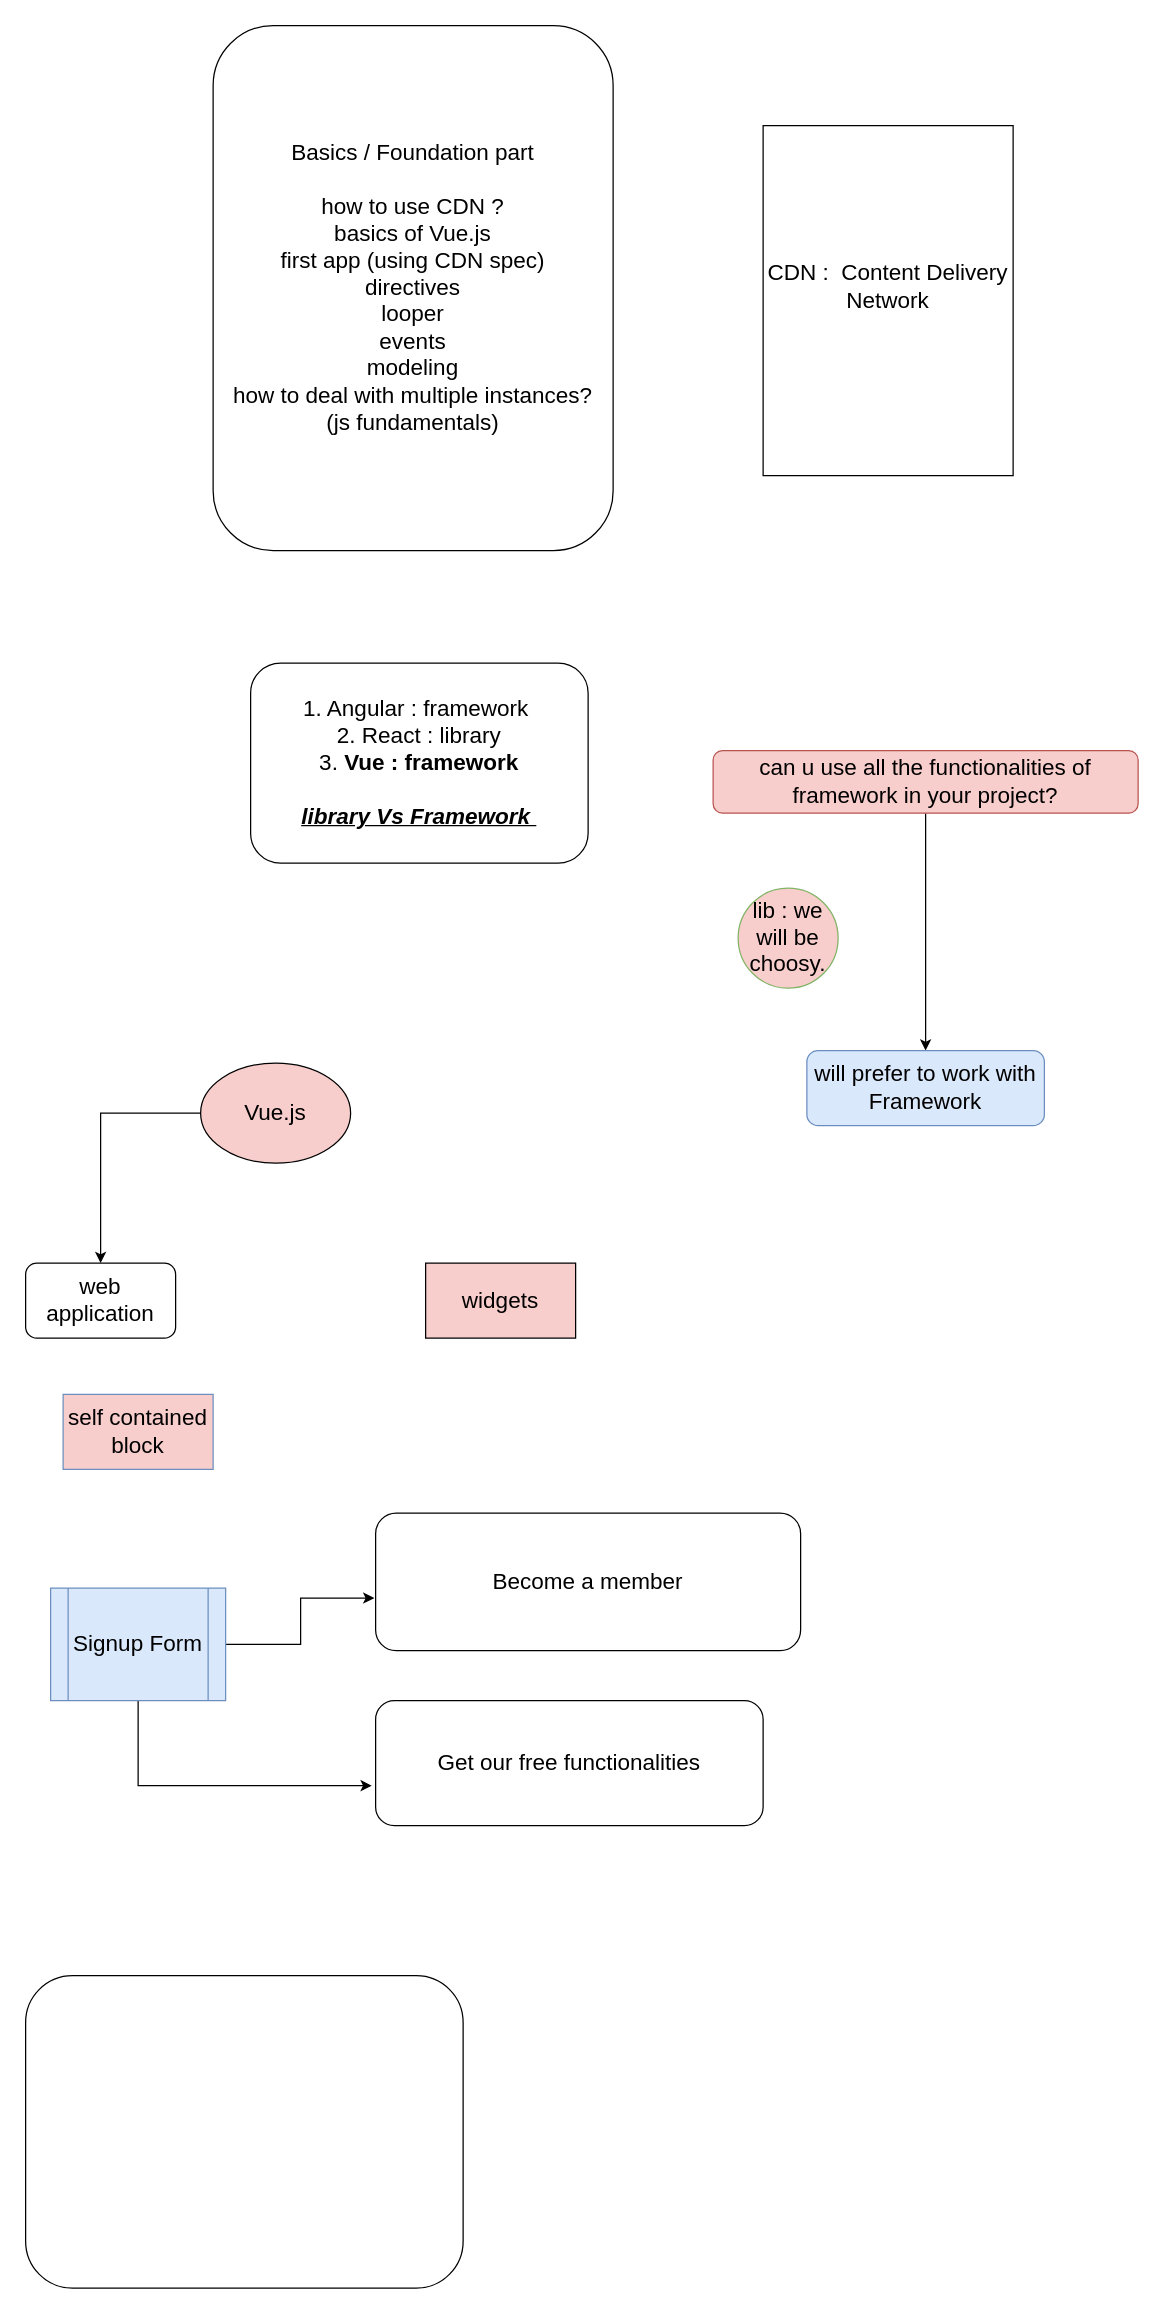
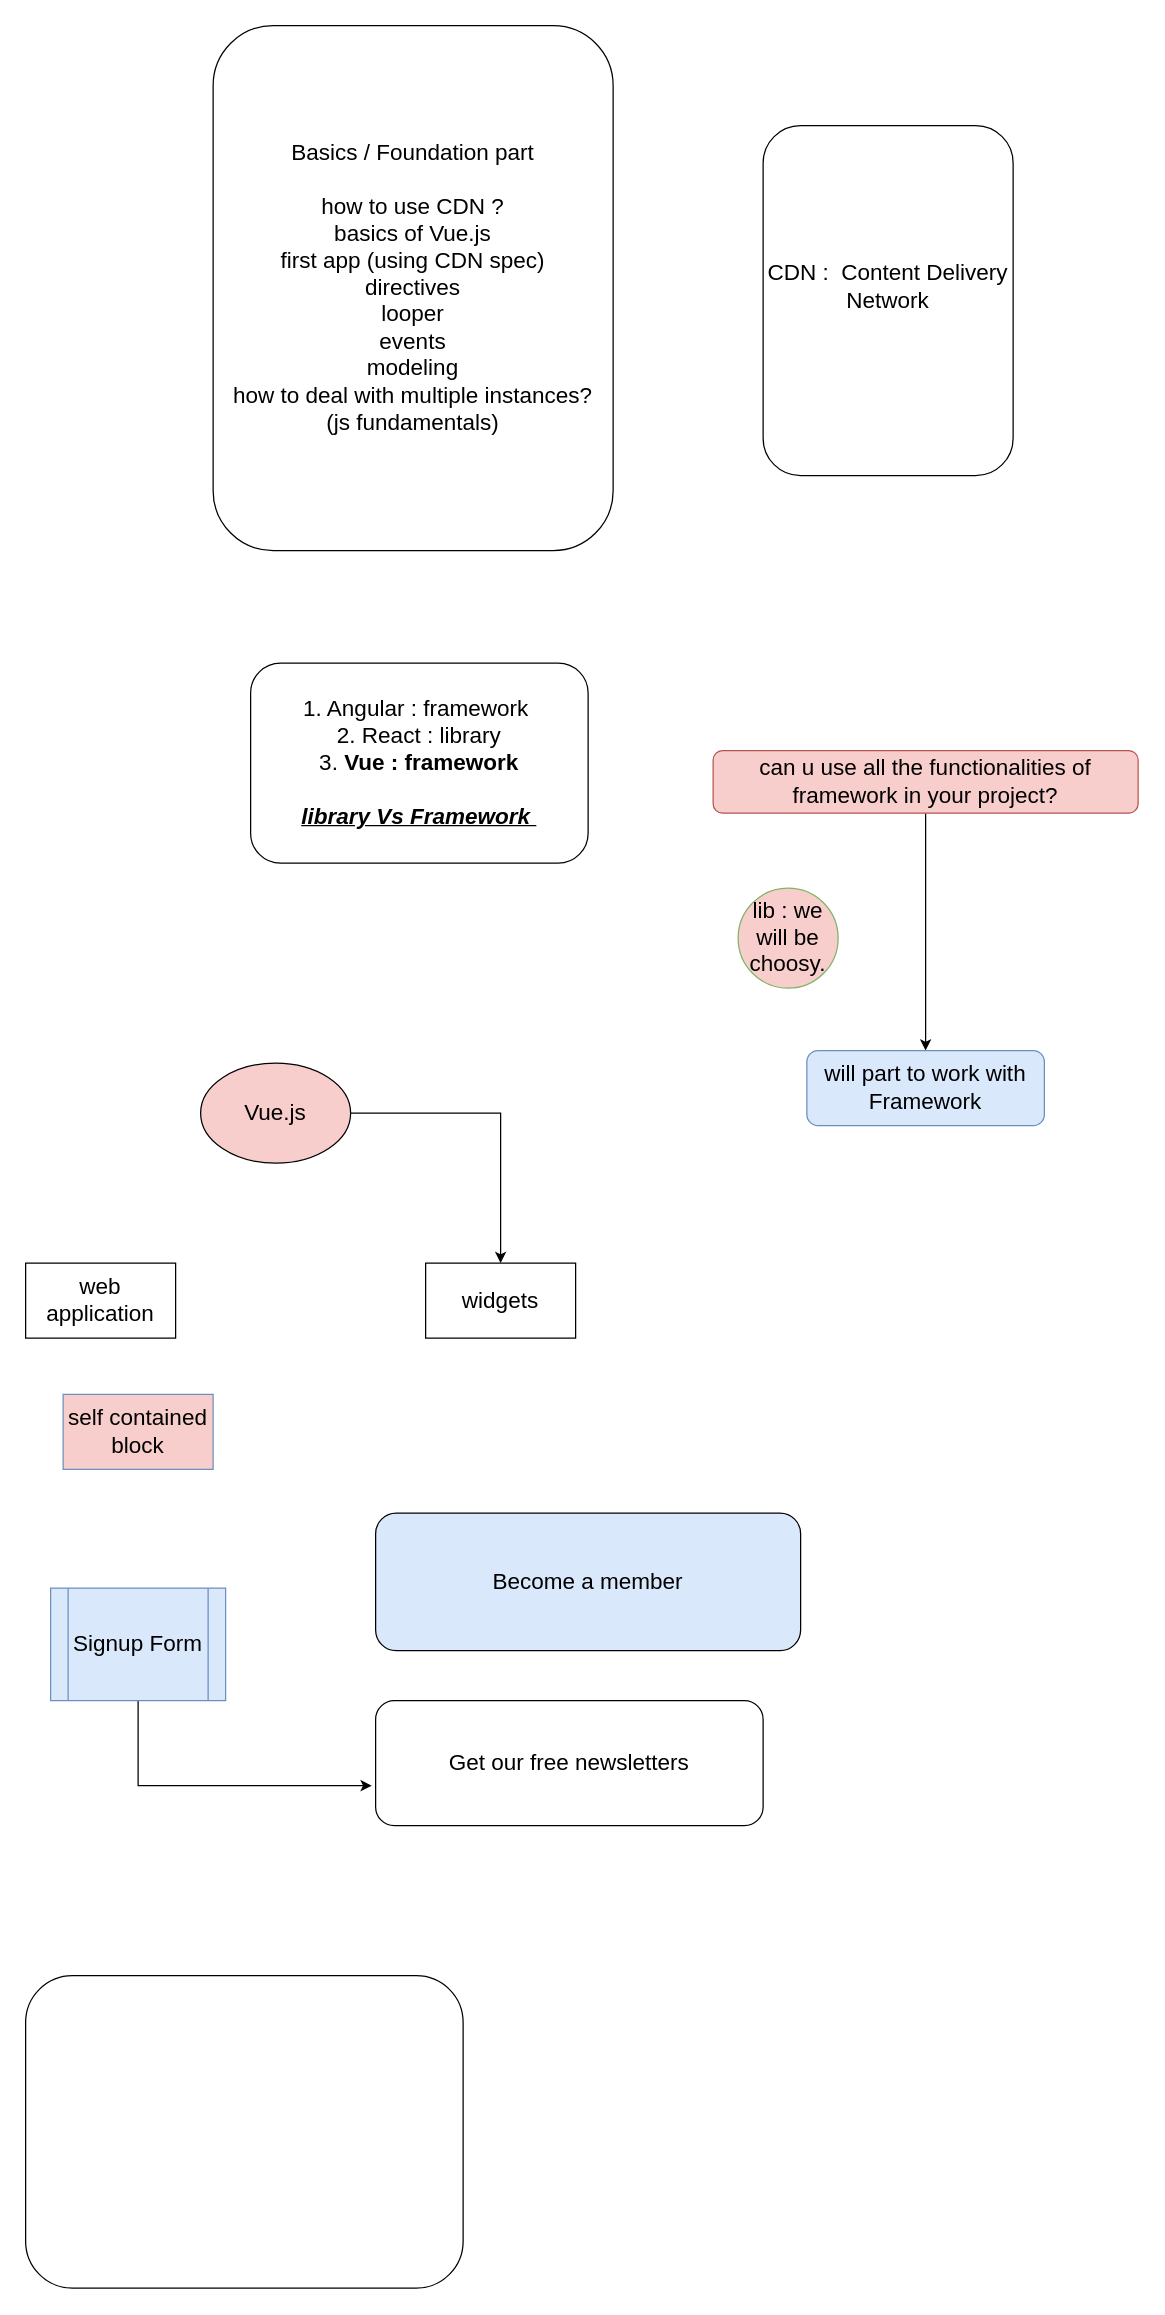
- <mxCell id="3" value="CDN :&amp;nbsp; Content Delivery Network&lt;br&gt;&lt;br&gt;" style="whiteSpace=wrap;html=1;fontSize=18;rounded=0;" vertex="1" parent="1"><mxGeometry x="610" y="100" width="200" height="280" as="geometry" /></mxCell>
+ <mxCell id="3" value="CDN :&amp;nbsp; Content Delivery Network&lt;br&gt;&lt;br&gt;" style="rounded=1;whiteSpace=wrap;html=1;fontSize=18;" vertex="1" parent="1"><mxGeometry x="610" y="100" width="200" height="280" as="geometry" /></mxCell>
- <mxCell id="8" value="will prefer to work with Framework" style="whiteSpace=wrap;html=1;fontSize=18;fillColor=#dae8fc;strokeColor=#6c8ebf;rounded=1;" vertex="1" parent="1"><mxGeometry x="645" y="840" width="190" height="60" as="geometry" /></mxCell>
+ <mxCell id="8" value="will part to work with Framework" style="whiteSpace=wrap;html=1;fontSize=18;fillColor=#dae8fc;strokeColor=#6c8ebf;rounded=1;" vertex="1" parent="1"><mxGeometry x="645" y="840" width="190" height="60" as="geometry" /></mxCell>
+ <mxCell id="10" value="" style="edgeStyle=orthogonalEdgeStyle;rounded=0;orthogonalLoop=1;jettySize=auto;html=1;fontSize=18;" edge="1" parent="1" source="11" target="13"><mxGeometry relative="1" as="geometry" /></mxCell>
- <mxCell id="9" value="" style="edgeStyle=orthogonalEdgeStyle;rounded=0;orthogonalLoop=1;jettySize=auto;html=1;fontSize=18;" edge="1" parent="1" source="11" target="12"><mxGeometry relative="1" as="geometry" /></mxCell>
- <mxCell id="12" value="web application" style="whiteSpace=wrap;html=1;fontSize=18;rounded=1;" vertex="1" parent="1"><mxGeometry x="20" y="1010" width="120" height="60" as="geometry" /></mxCell>
+ <mxCell id="12" value="web application" style="whiteSpace=wrap;html=1;fontSize=18;" vertex="1" parent="1"><mxGeometry x="20" y="1010" width="120" height="60" as="geometry" /></mxCell>
- <mxCell id="13" value="widgets" style="whiteSpace=wrap;html=1;fontSize=18;fillColor=#f8cecc;" vertex="1" parent="1"><mxGeometry x="340" y="1010" width="120" height="60" as="geometry" /></mxCell>
+ <mxCell id="13" value="widgets" style="whiteSpace=wrap;html=1;fontSize=18;" vertex="1" parent="1"><mxGeometry x="340" y="1010" width="120" height="60" as="geometry" /></mxCell>
- <mxCell id="14" value="Become a member" style="rounded=1;whiteSpace=wrap;html=1;fontSize=18;" vertex="1" parent="1"><mxGeometry x="300" y="1210" width="340" height="110" as="geometry" /></mxCell>
+ <mxCell id="14" value="Become a member" style="rounded=1;whiteSpace=wrap;html=1;fontSize=18;fillColor=#dae8fc;" vertex="1" parent="1"><mxGeometry x="300" y="1210" width="340" height="110" as="geometry" /></mxCell>
- <mxCell id="16" style="edgeStyle=orthogonalEdgeStyle;rounded=0;orthogonalLoop=1;jettySize=auto;html=1;entryX=-0.003;entryY=0.618;entryDx=0;entryDy=0;entryPerimeter=0;fontSize=18;" edge="1" parent="1" source="18" target="14"><mxGeometry relative="1" as="geometry" /></mxCell>
- <mxCell id="15" value="Get our free functionalities" style="rounded=1;whiteSpace=wrap;html=1;fontSize=18;" vertex="1" parent="1"><mxGeometry x="300" y="1360" width="310" height="100" as="geometry" /></mxCell>
+ <mxCell id="15" value="Get our free newsletters" style="rounded=1;whiteSpace=wrap;html=1;fontSize=18;" vertex="1" parent="1"><mxGeometry x="300" y="1360" width="310" height="100" as="geometry" /></mxCell>
